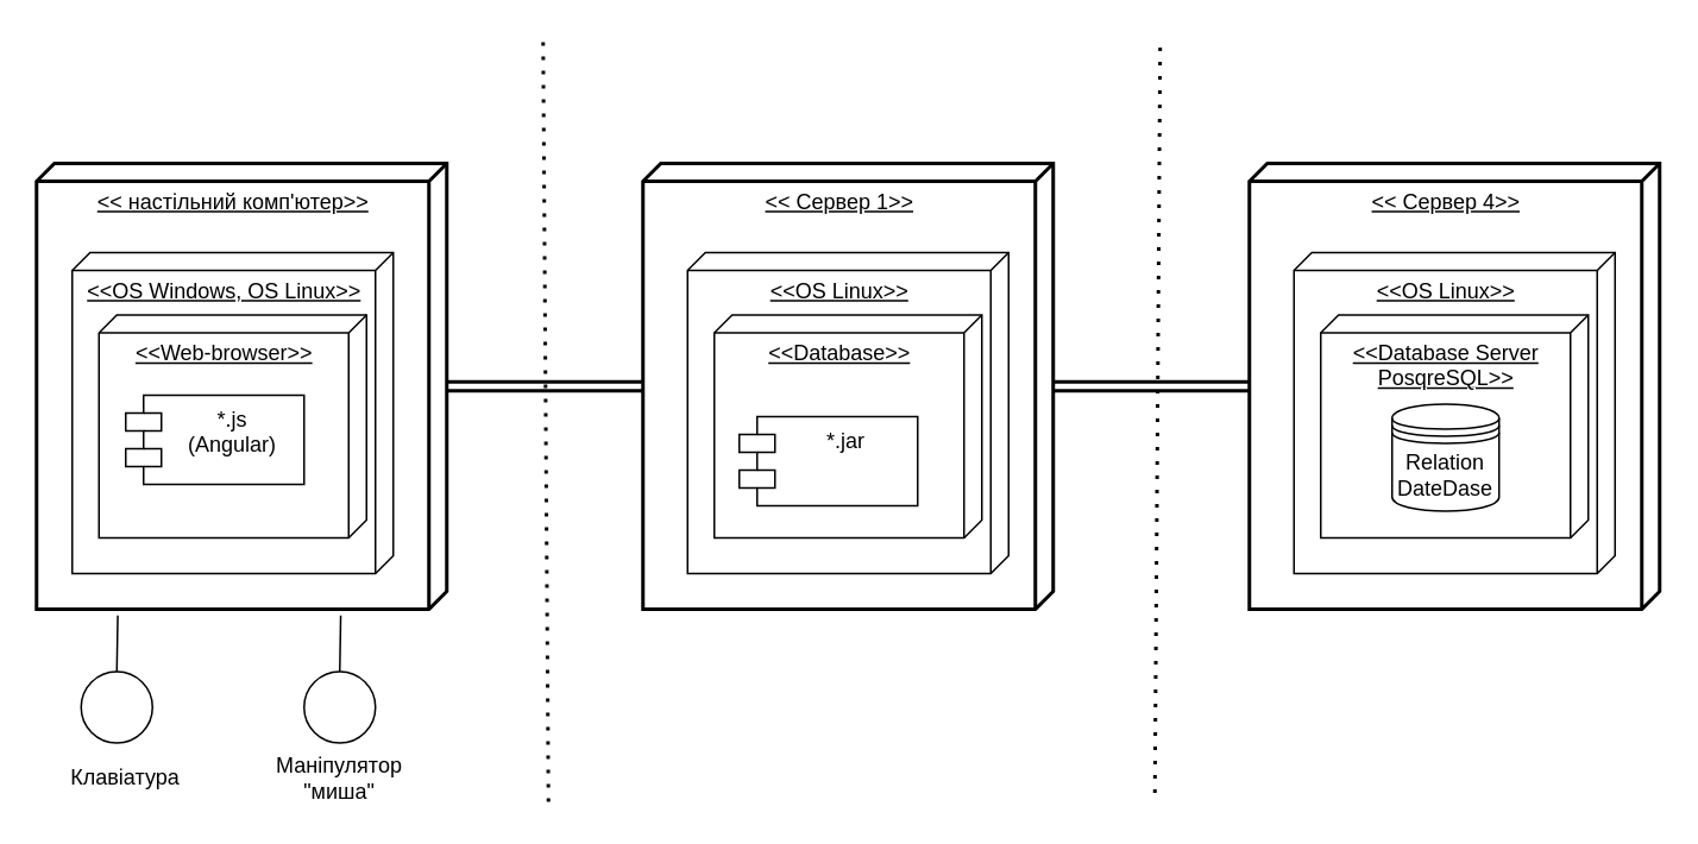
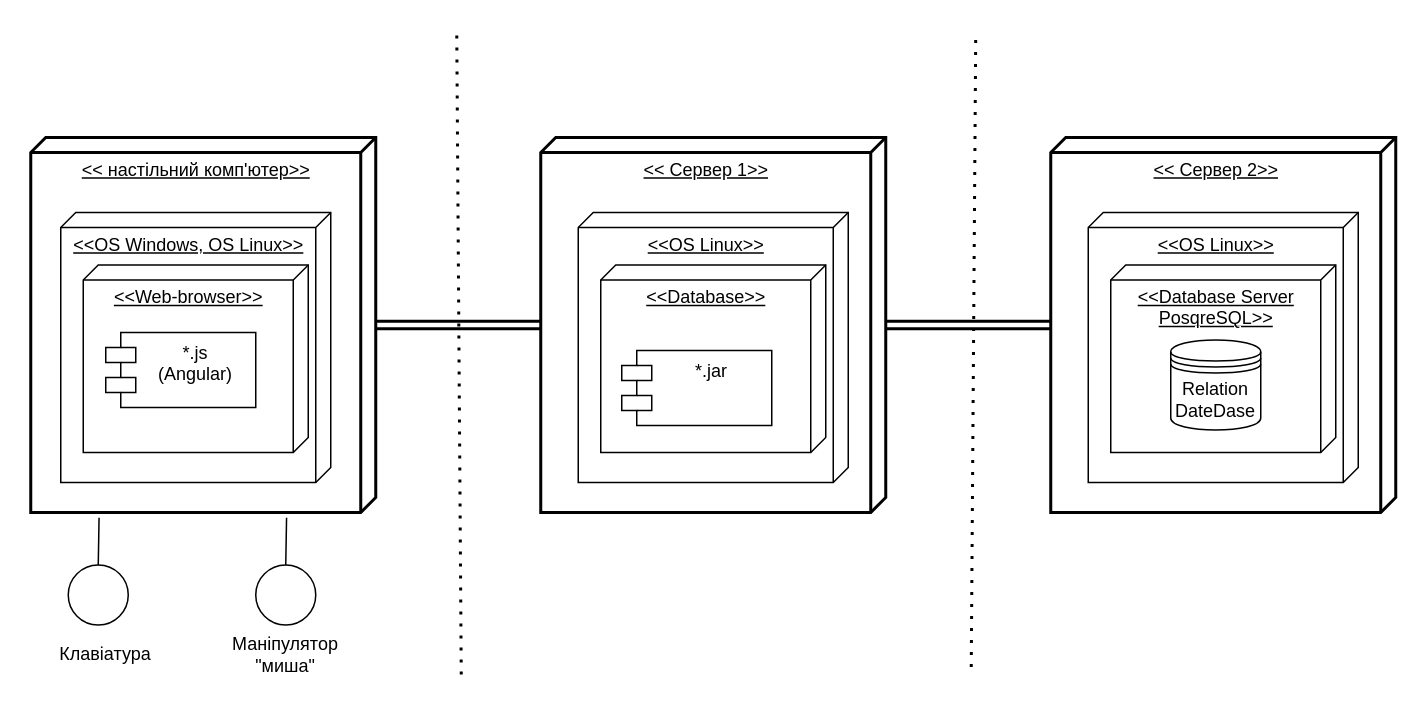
- <mxCell id="14" value="&amp;lt;&amp;lt; Сервер 4&amp;gt;&amp;gt;" style="verticalAlign=top;align=center;spacingTop=8;spacingLeft=2;spacingRight=12;shape=cube;size=10;direction=south;fontStyle=4;html=1;strokeWidth=2;" parent="1" vertex="1"><mxGeometry x="700" y="91" width="230" height="250" as="geometry" /></mxCell>
+ <mxCell id="14" value="&amp;lt;&amp;lt; Сервер 2&amp;gt;&amp;gt;" style="verticalAlign=top;align=center;spacingTop=8;spacingLeft=2;spacingRight=12;shape=cube;size=10;direction=south;fontStyle=4;html=1;strokeWidth=2;" parent="1" vertex="1"><mxGeometry x="700" y="91" width="230" height="250" as="geometry" /></mxCell>
